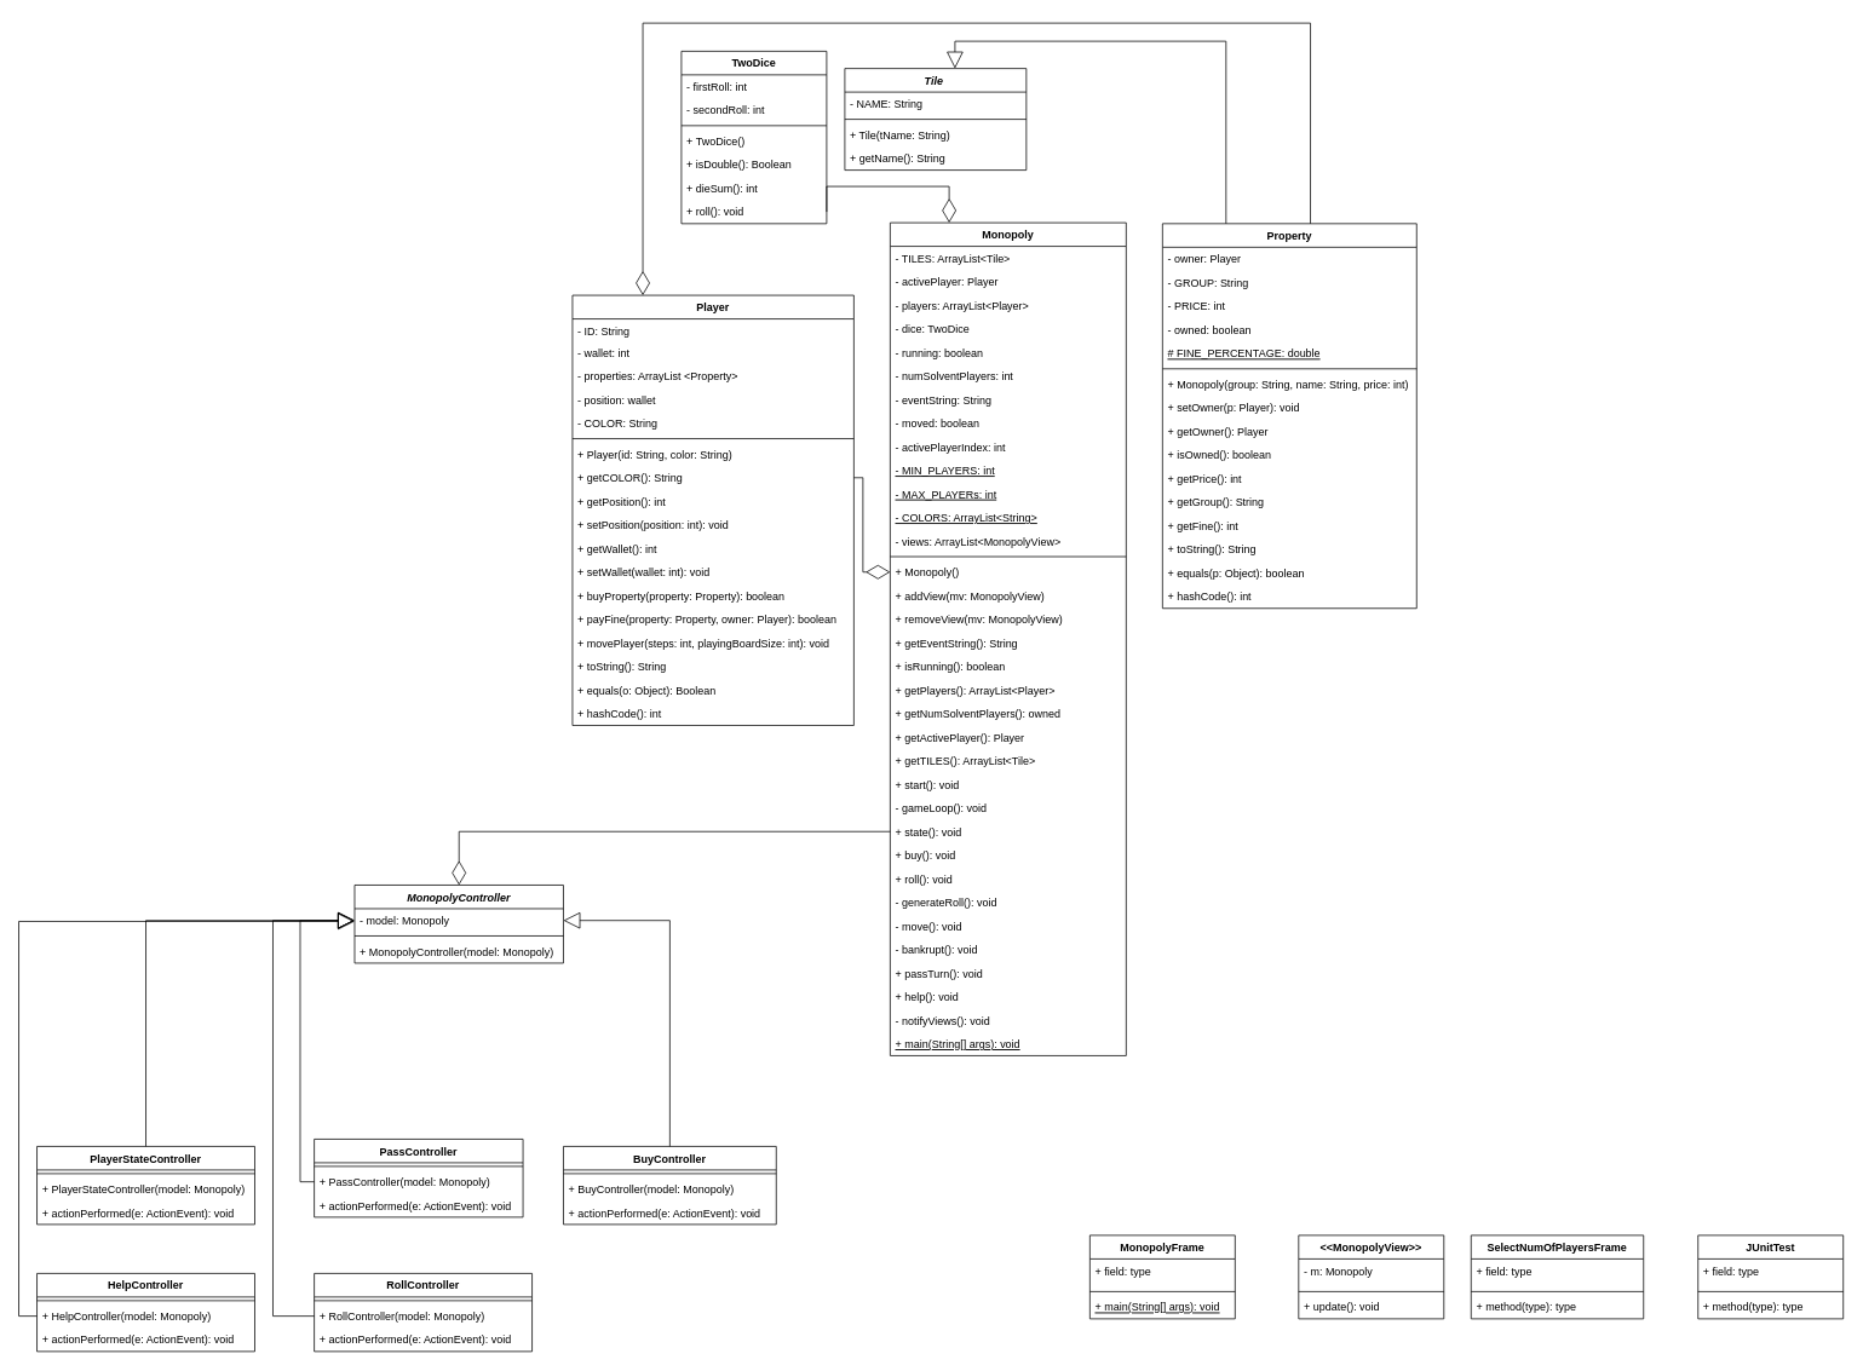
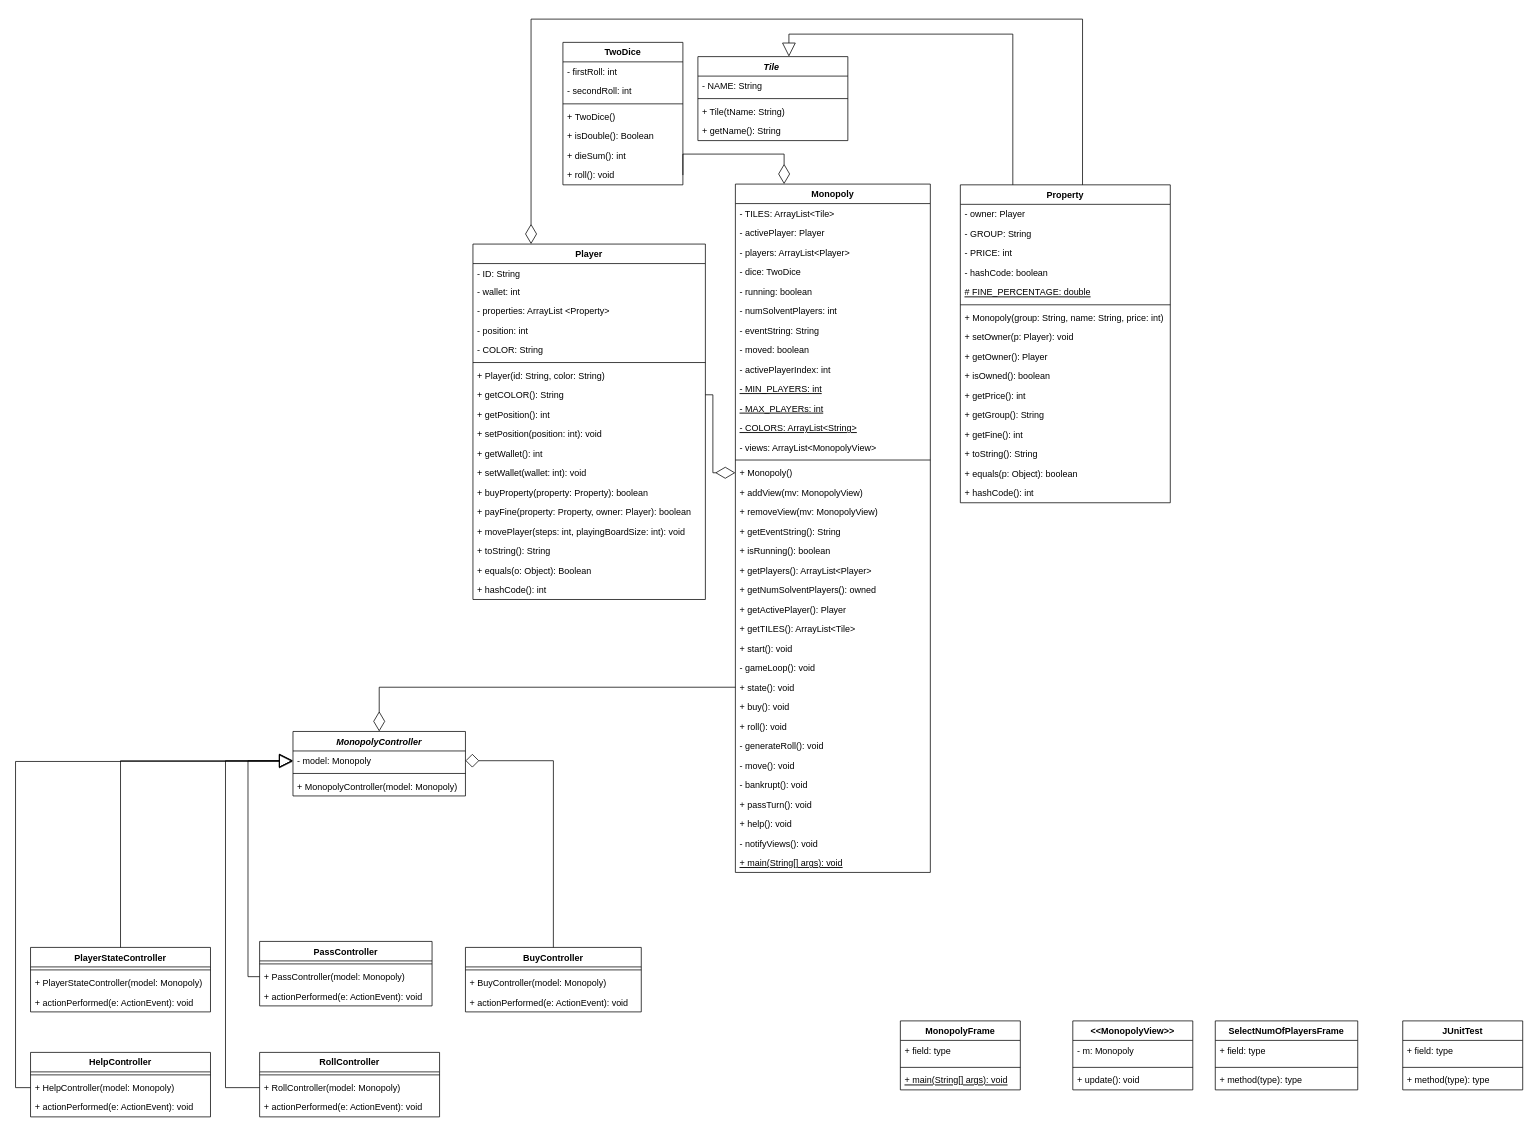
- <mxCell id="6" value="- owned: boolean " style="text;strokeColor=none;fillColor=none;align=left;verticalAlign=top;spacingLeft=4;spacingRight=4;overflow=hidden;rotatable=0;points=[[0,0.5],[1,0.5]];portConstraint=eastwest;" parent="2" vertex="1"><mxGeometry y="104" width="280" height="26" as="geometry" /></mxCell>
+ <mxCell id="6" value="- hashCode: boolean " style="text;strokeColor=none;fillColor=none;align=left;verticalAlign=top;spacingLeft=4;spacingRight=4;overflow=hidden;rotatable=0;points=[[0,0.5],[1,0.5]];portConstraint=eastwest;" parent="2" vertex="1"><mxGeometry y="104" width="280" height="26" as="geometry" /></mxCell>
- <mxCell id="23" value="- position: wallet" style="text;strokeColor=none;fillColor=none;align=left;verticalAlign=top;spacingLeft=4;spacingRight=4;overflow=hidden;rotatable=0;points=[[0,0.5],[1,0.5]];portConstraint=eastwest;" parent="19" vertex="1"><mxGeometry y="102" width="310" height="26" as="geometry" /></mxCell>
+ <mxCell id="23" value="- position: int" style="text;strokeColor=none;fillColor=none;align=left;verticalAlign=top;spacingLeft=4;spacingRight=4;overflow=hidden;rotatable=0;points=[[0,0.5],[1,0.5]];portConstraint=eastwest;" parent="19" vertex="1"><mxGeometry y="102" width="310" height="26" as="geometry" /></mxCell>
- <mxCell id="135" value="" style="endArrow=block;endSize=16;endFill=0;html=1;rounded=0;edgeStyle=orthogonalEdgeStyle;exitX=0.5;exitY=0;exitDx=0;exitDy=0;entryX=1;entryY=0.5;entryDx=0;entryDy=0;" edge="1" parent="1" source="107" target="92"><mxGeometry width="160" relative="1" as="geometry"><mxPoint x="255.5" y="1318" as="sourcePoint" /><mxPoint x="510" y="1060" as="targetPoint" /></mxGeometry></mxCell>
+ <mxCell id="135" value="" style="endArrow=diamond;endSize=16;endFill=0;html=1;rounded=0;edgeStyle=orthogonalEdgeStyle;exitX=0.5;exitY=0;exitDx=0;exitDy=0;entryX=1;entryY=0.5;entryDx=0;entryDy=0;" edge="1" parent="1" source="107" target="92"><mxGeometry width="160" relative="1" as="geometry"><mxPoint x="255.5" y="1318" as="sourcePoint" /><mxPoint x="510" y="1060" as="targetPoint" /></mxGeometry></mxCell>
